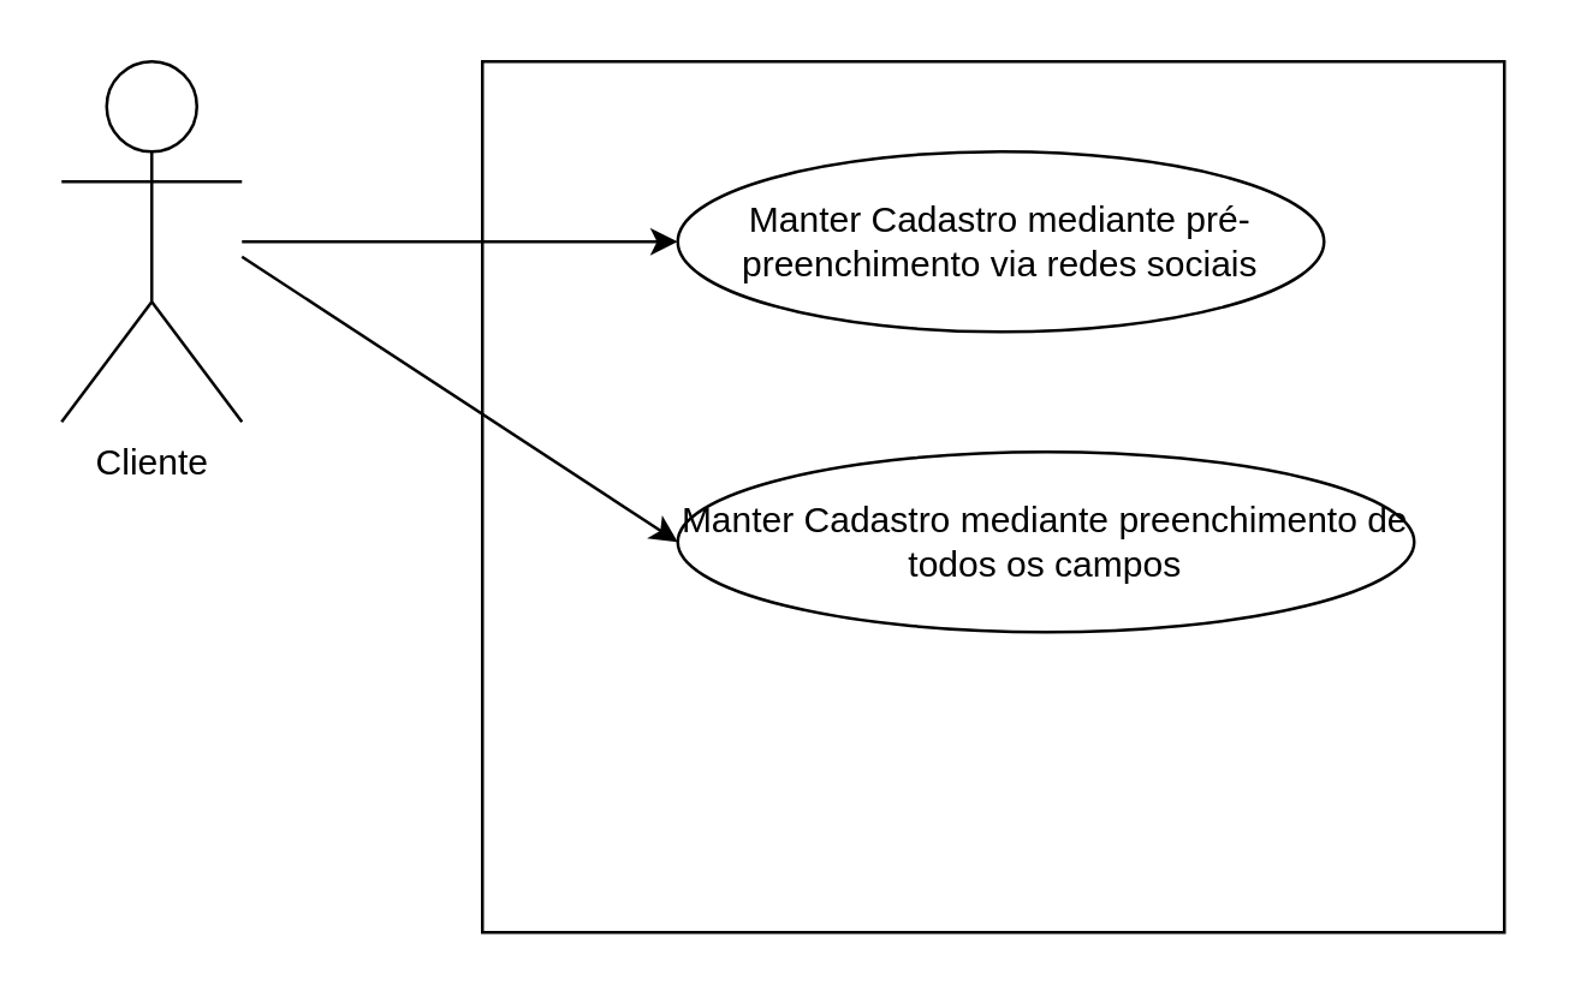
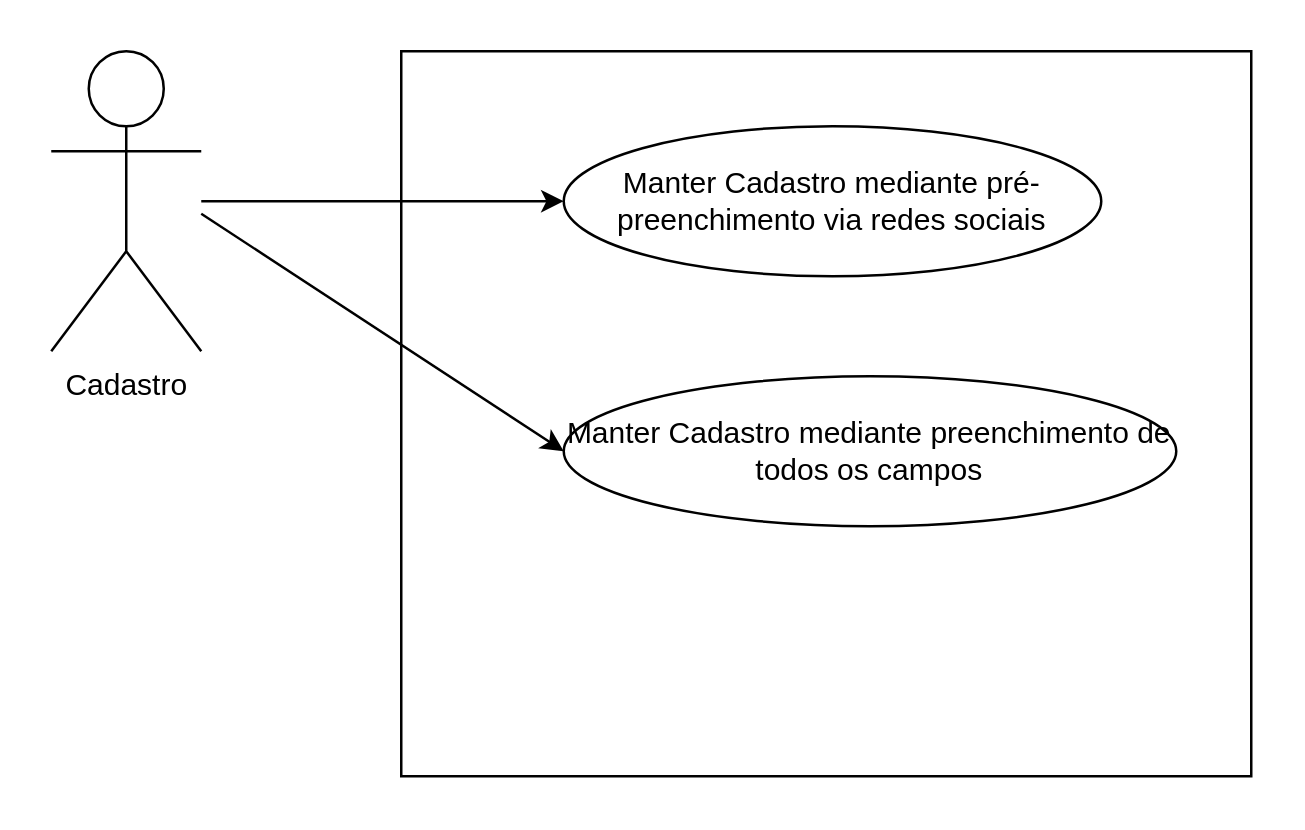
- <mxCell id="4" value="Cliente" style="shape=umlActor;verticalLabelPosition=bottom;labelBackgroundColor=#ffffff;verticalAlign=top;html=1;outlineConnect=0;" vertex="1" parent="1"><mxGeometry x="20" y="20" width="60" height="120" as="geometry" /></mxCell>
+ <mxCell id="4" value="Cadastro" style="shape=umlActor;verticalLabelPosition=bottom;labelBackgroundColor=#ffffff;verticalAlign=top;html=1;outlineConnect=0;" vertex="1" parent="1"><mxGeometry x="20" y="20" width="60" height="120" as="geometry" /></mxCell>
